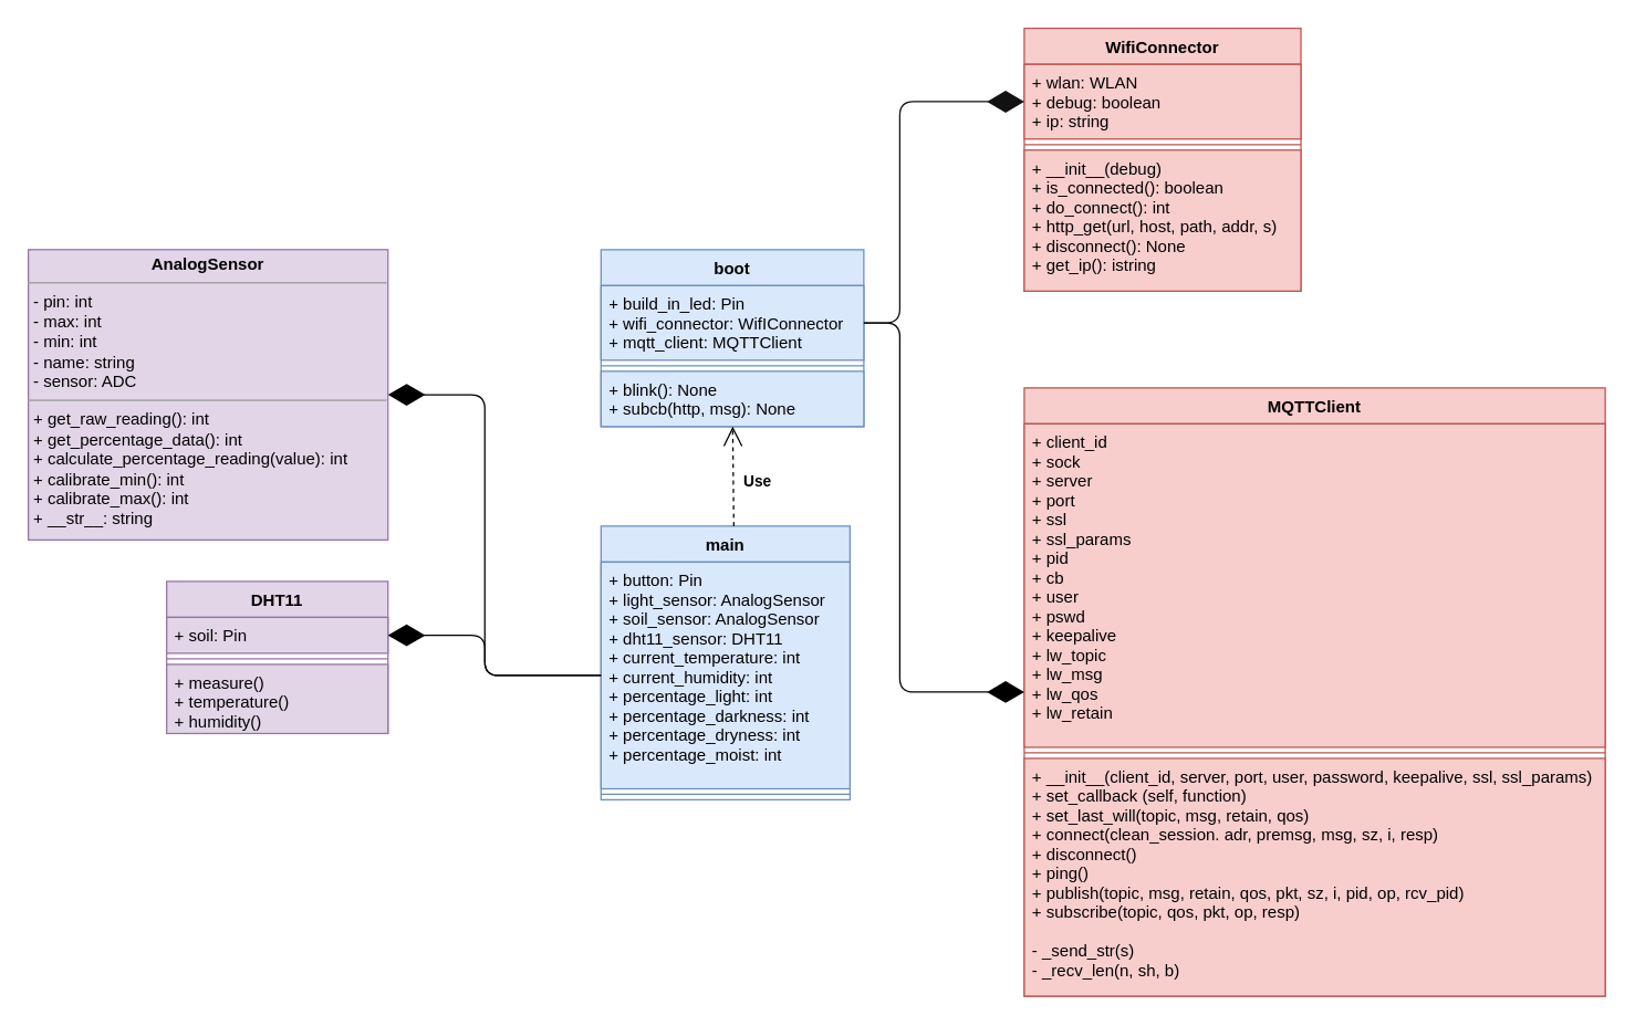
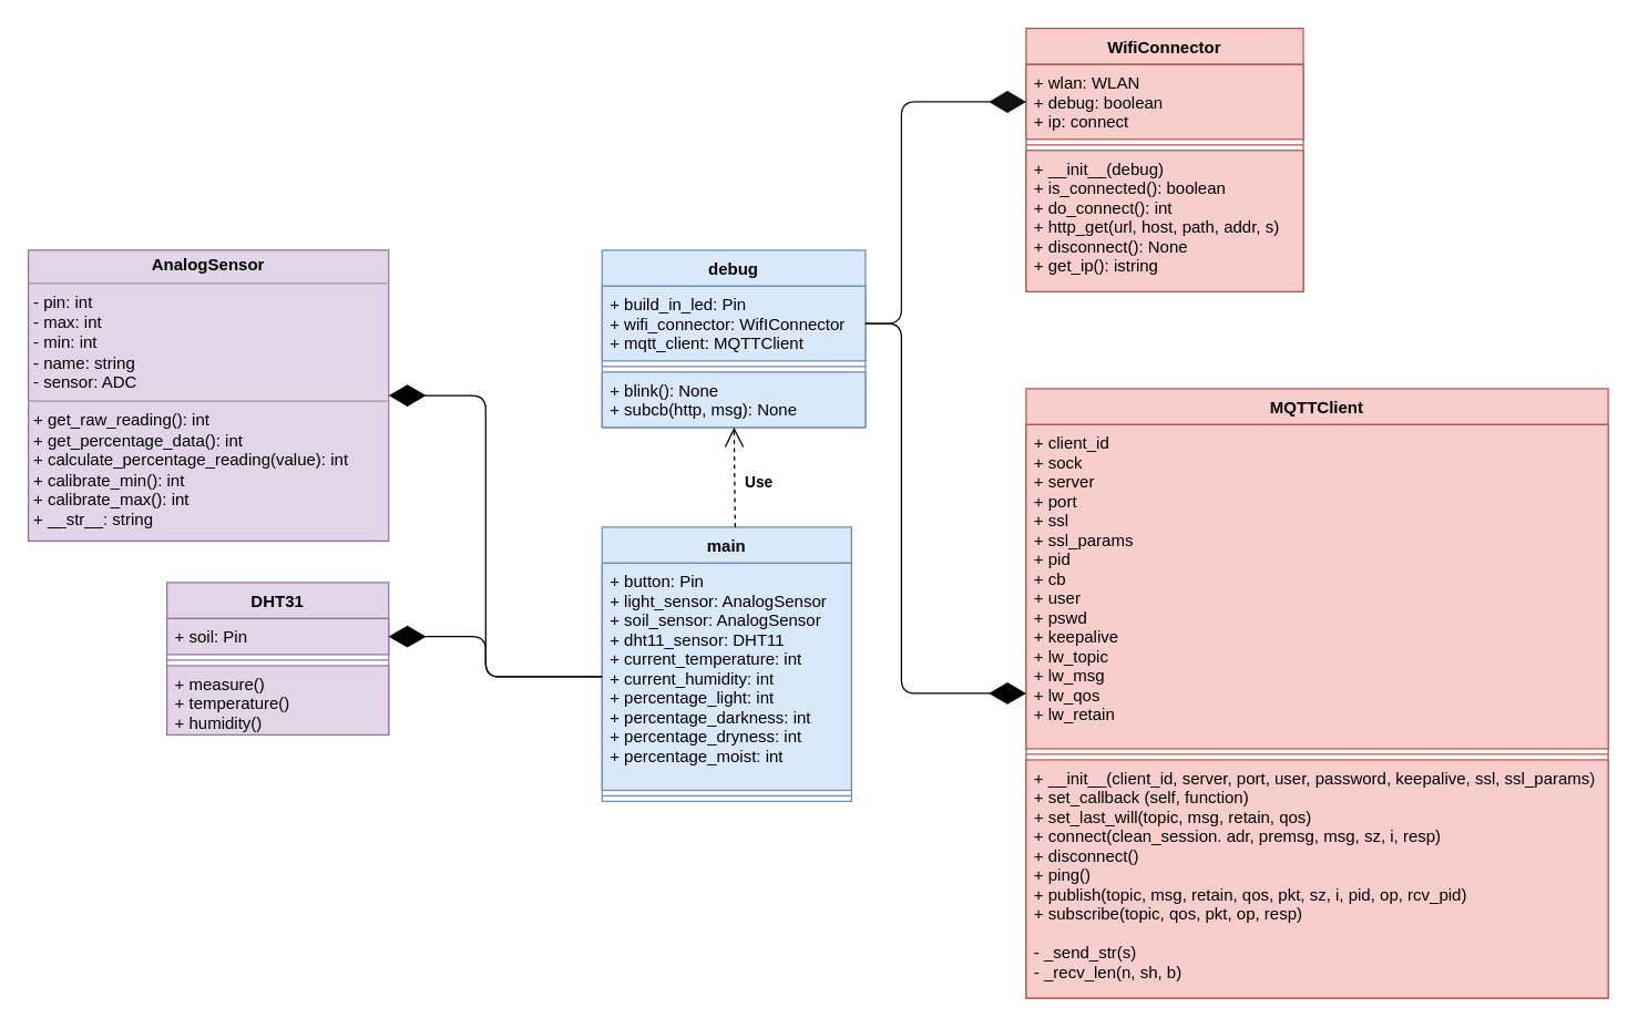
- <mxCell id="10" value="+ wlan: WLAN&#10;+ debug: boolean&#10;+ ip: string" style="text;strokeColor=#b85450;fillColor=#f8cecc;align=left;verticalAlign=top;spacingLeft=4;spacingRight=4;overflow=hidden;rotatable=0;points=[[0,0.5],[1,0.5]];portConstraint=eastwest;fontColor=#000000;" parent="9" vertex="1"><mxGeometry y="26" width="200" height="54" as="geometry" /></mxCell>
+ <mxCell id="10" value="+ wlan: WLAN&#10;+ debug: boolean&#10;+ ip: connect" style="text;strokeColor=#b85450;fillColor=#f8cecc;align=left;verticalAlign=top;spacingLeft=4;spacingRight=4;overflow=hidden;rotatable=0;points=[[0,0.5],[1,0.5]];portConstraint=eastwest;fontColor=#000000;" parent="9" vertex="1"><mxGeometry y="26" width="200" height="54" as="geometry" /></mxCell>
- <mxCell id="18" value="boot&#10;" style="swimlane;fontStyle=1;align=center;verticalAlign=top;childLayout=stackLayout;horizontal=1;startSize=26;horizontalStack=0;resizeParent=1;resizeParentMax=0;resizeLast=0;collapsible=1;marginBottom=0;fillColor=#dae8fc;strokeColor=#6c8ebf;fontColor=#000000;" parent="1" vertex="1"><mxGeometry x="434" y="180" width="190" height="128" as="geometry" /></mxCell>
+ <mxCell id="18" value="debug&#10;" style="swimlane;fontStyle=1;align=center;verticalAlign=top;childLayout=stackLayout;horizontal=1;startSize=26;horizontalStack=0;resizeParent=1;resizeParentMax=0;resizeLast=0;collapsible=1;marginBottom=0;fillColor=#dae8fc;strokeColor=#6c8ebf;fontColor=#000000;" parent="1" vertex="1"><mxGeometry x="434" y="180" width="190" height="128" as="geometry" /></mxCell>
- <mxCell id="14" value="DHT11" style="swimlane;fontStyle=1;align=center;verticalAlign=top;childLayout=stackLayout;horizontal=1;startSize=26;horizontalStack=0;resizeParent=1;resizeParentMax=0;resizeLast=0;collapsible=1;marginBottom=0;fillColor=#e1d5e7;strokeColor=#9673a6;swimlaneFillColor=default;fontColor=#000000;" parent="1" vertex="1"><mxGeometry x="120" y="420" width="160" height="110" as="geometry" /></mxCell>
+ <mxCell id="14" value="DHT31" style="swimlane;fontStyle=1;align=center;verticalAlign=top;childLayout=stackLayout;horizontal=1;startSize=26;horizontalStack=0;resizeParent=1;resizeParentMax=0;resizeLast=0;collapsible=1;marginBottom=0;fillColor=#e1d5e7;strokeColor=#9673a6;swimlaneFillColor=default;fontColor=#000000;" parent="1" vertex="1"><mxGeometry x="120" y="420" width="160" height="110" as="geometry" /></mxCell>
